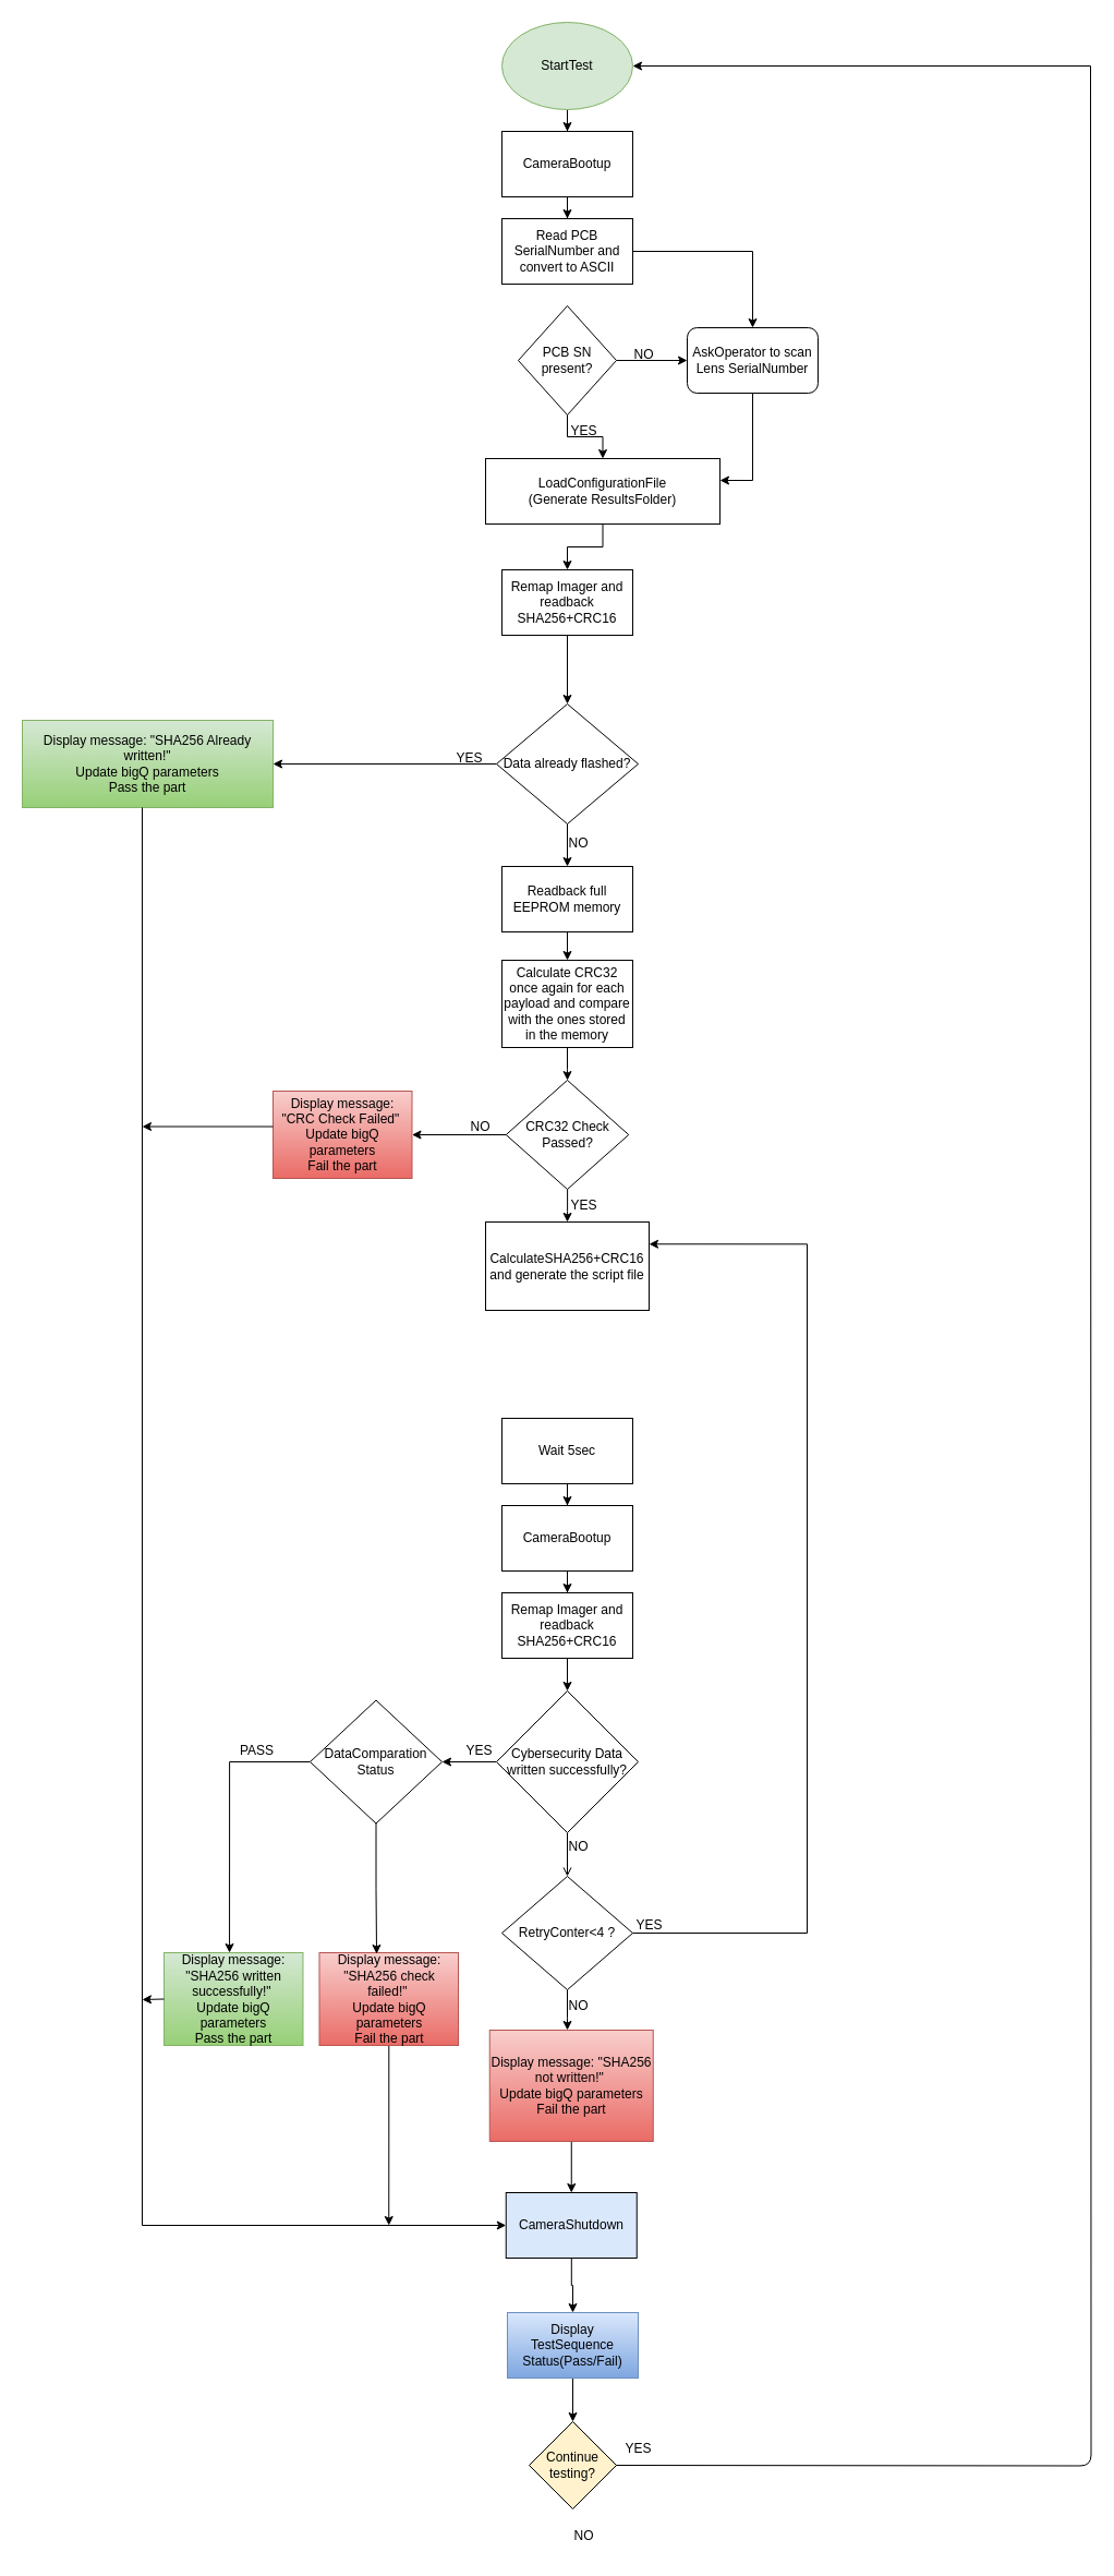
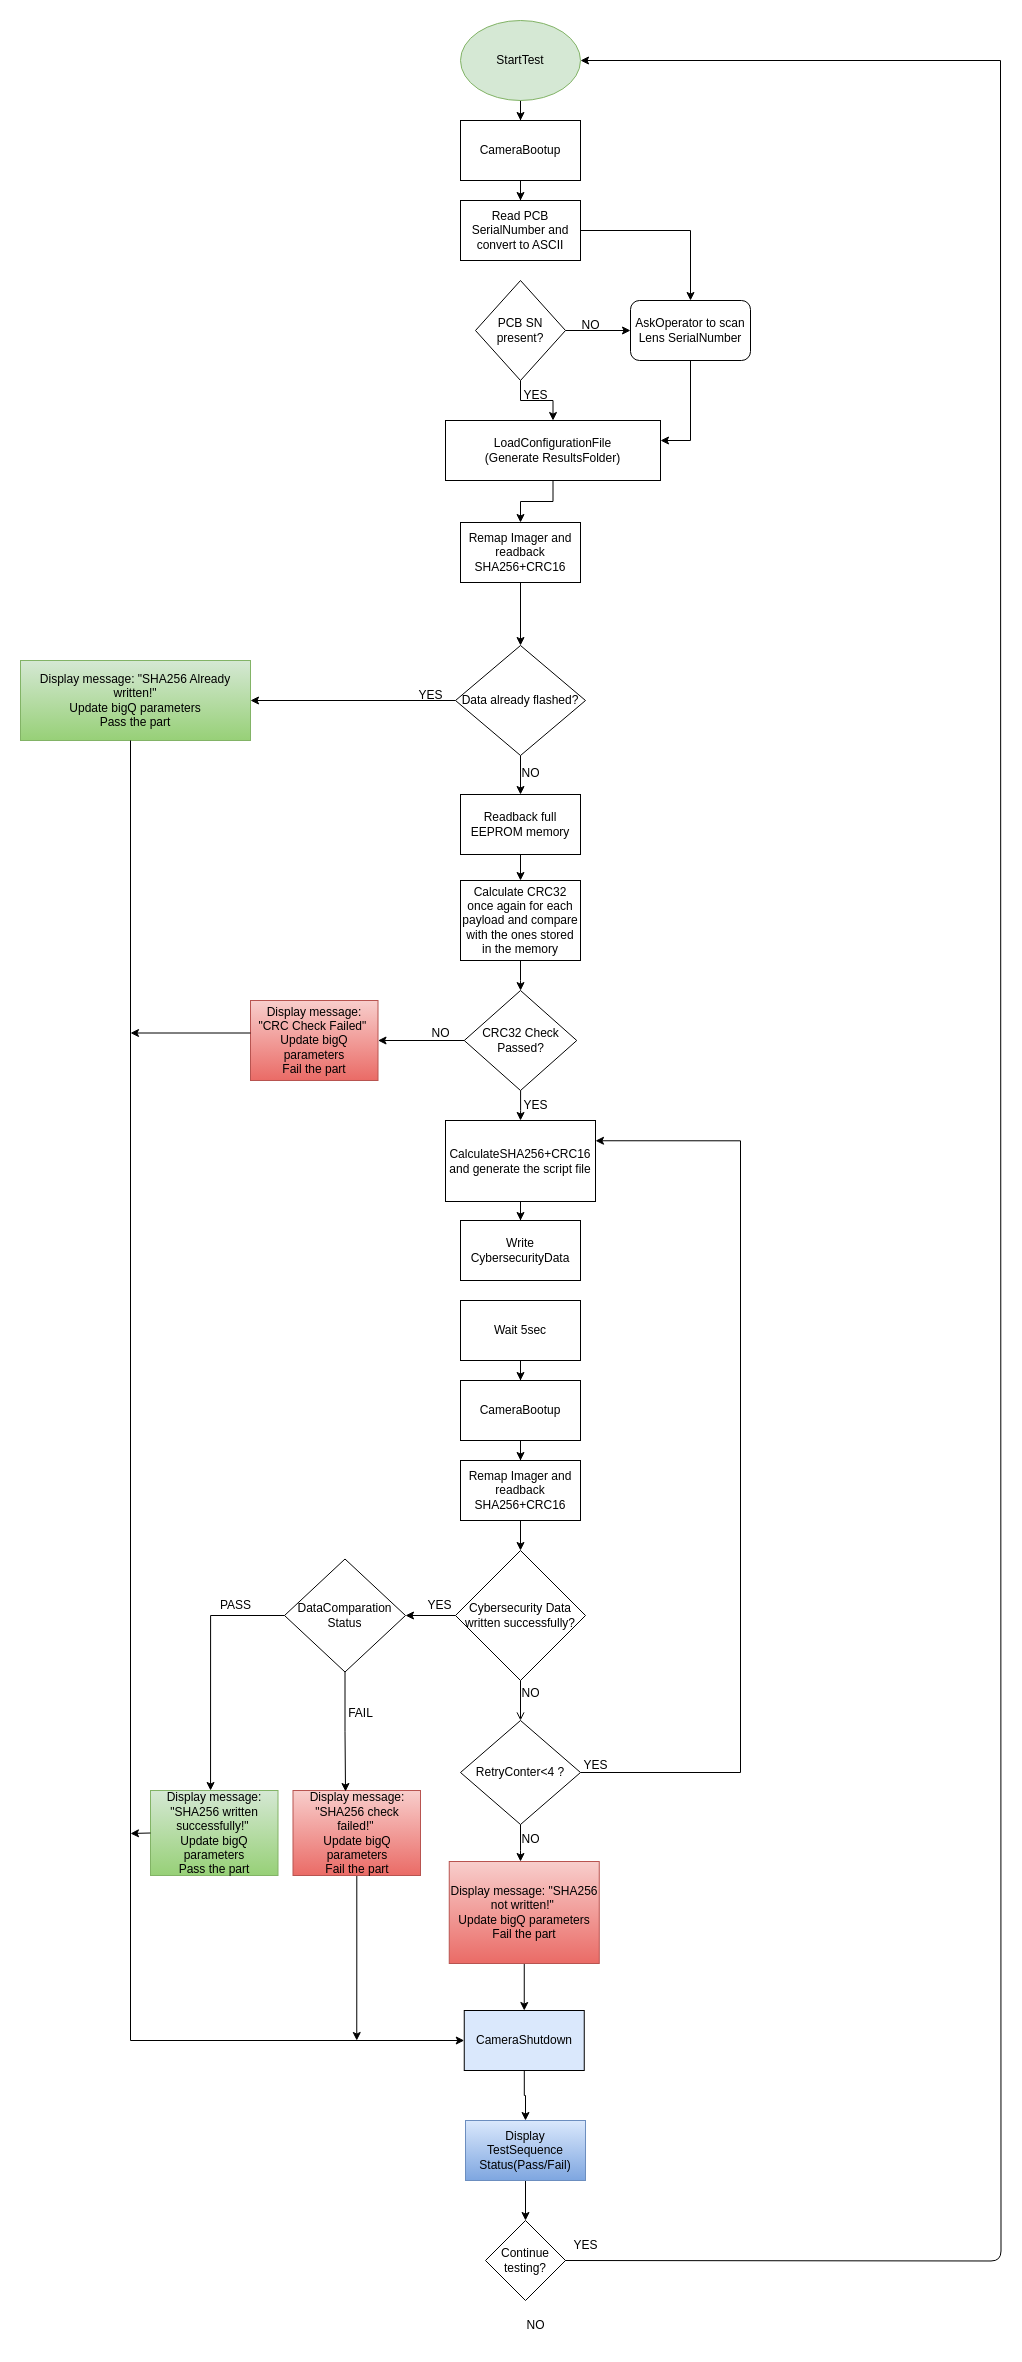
+ <mxCell id="39" value="" style="edgeStyle=orthogonalEdgeStyle;rounded=0;orthogonalLoop=1;jettySize=auto;html=1;" edge="1" parent="1" source="40" target="42"><mxGeometry relative="1" as="geometry" /></mxCell>
+ <mxCell id="42" value="Write CybersecurityData" style="whiteSpace=wrap;html=1;" vertex="1" parent="1"><mxGeometry x="460" y="1220" width="120" height="60" as="geometry" /></mxCell>
+ <mxCell id="76" value="FAIL" style="text;html=1;align=center;verticalAlign=middle;resizable=0;points=[];autosize=1;strokeColor=none;fillColor=none;" vertex="1" parent="1"><mxGeometry x="335" y="1698" width="50" height="30" as="geometry" /></mxCell>
- <mxCell id="69" value="Continue testing?" style="rhombus;whiteSpace=wrap;html=1;fillColor=#fff2cc;" vertex="1" parent="1"><mxGeometry x="485" y="2220" width="80" height="80" as="geometry" /></mxCell>
+ <mxCell id="69" value="Continue testing?" style="rhombus;whiteSpace=wrap;html=1;" vertex="1" parent="1"><mxGeometry x="485" y="2220" width="80" height="80" as="geometry" /></mxCell>
